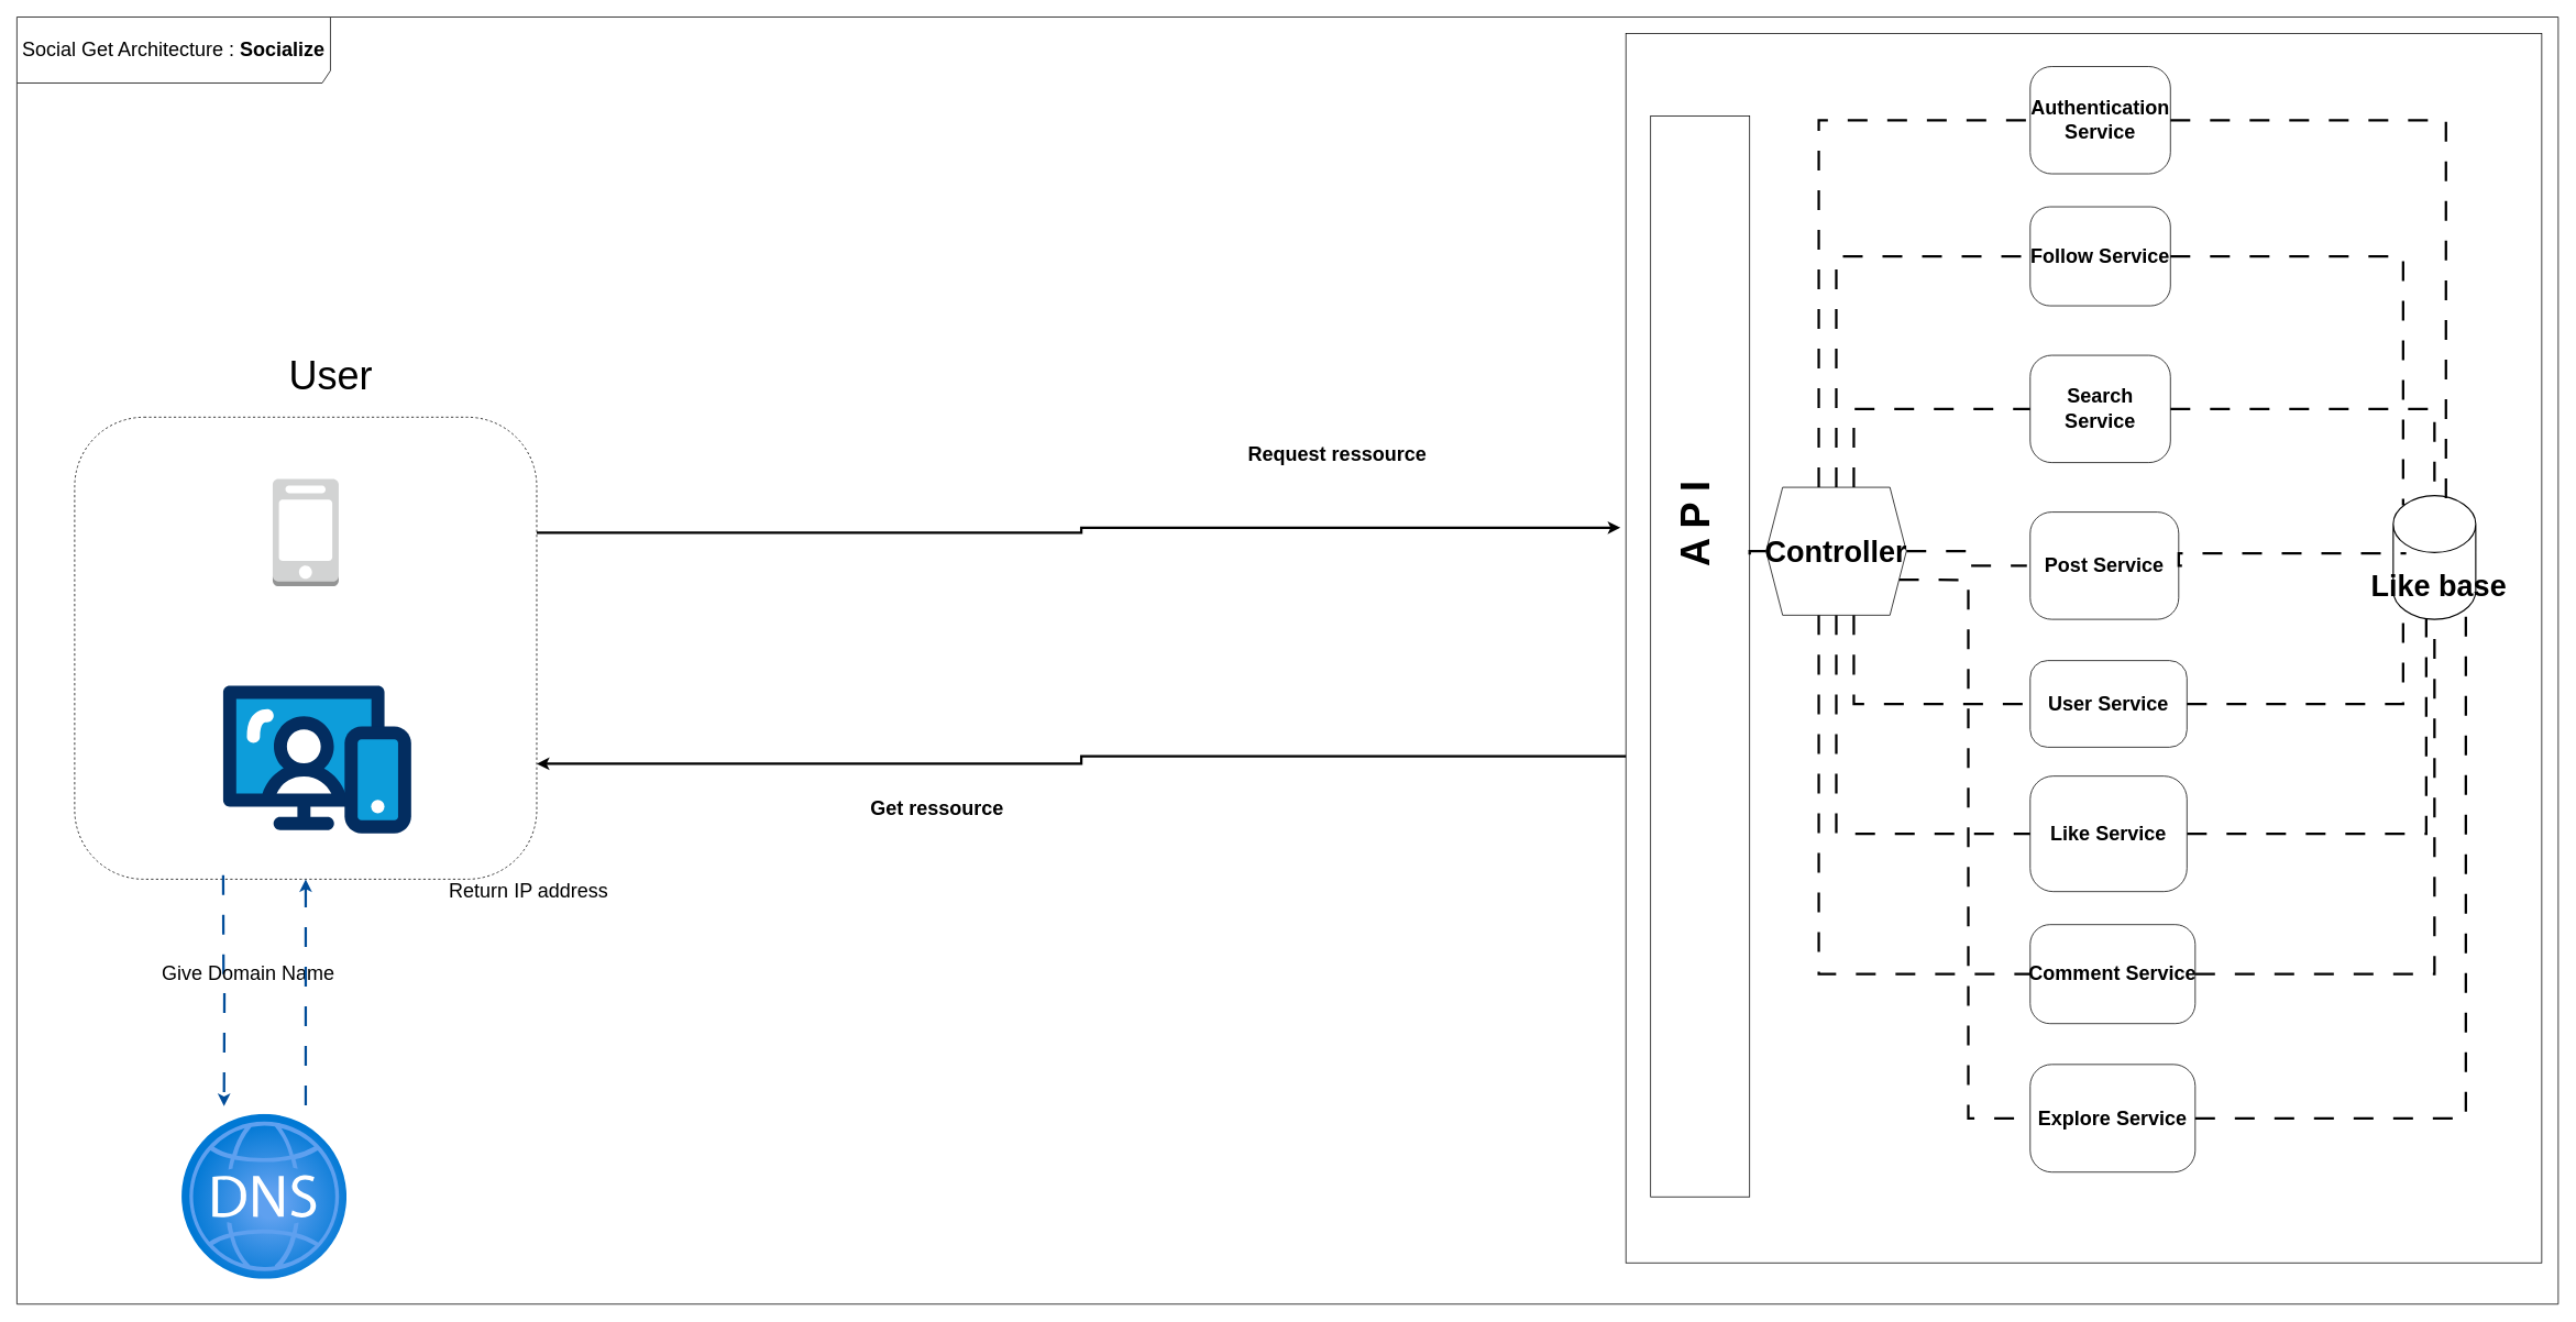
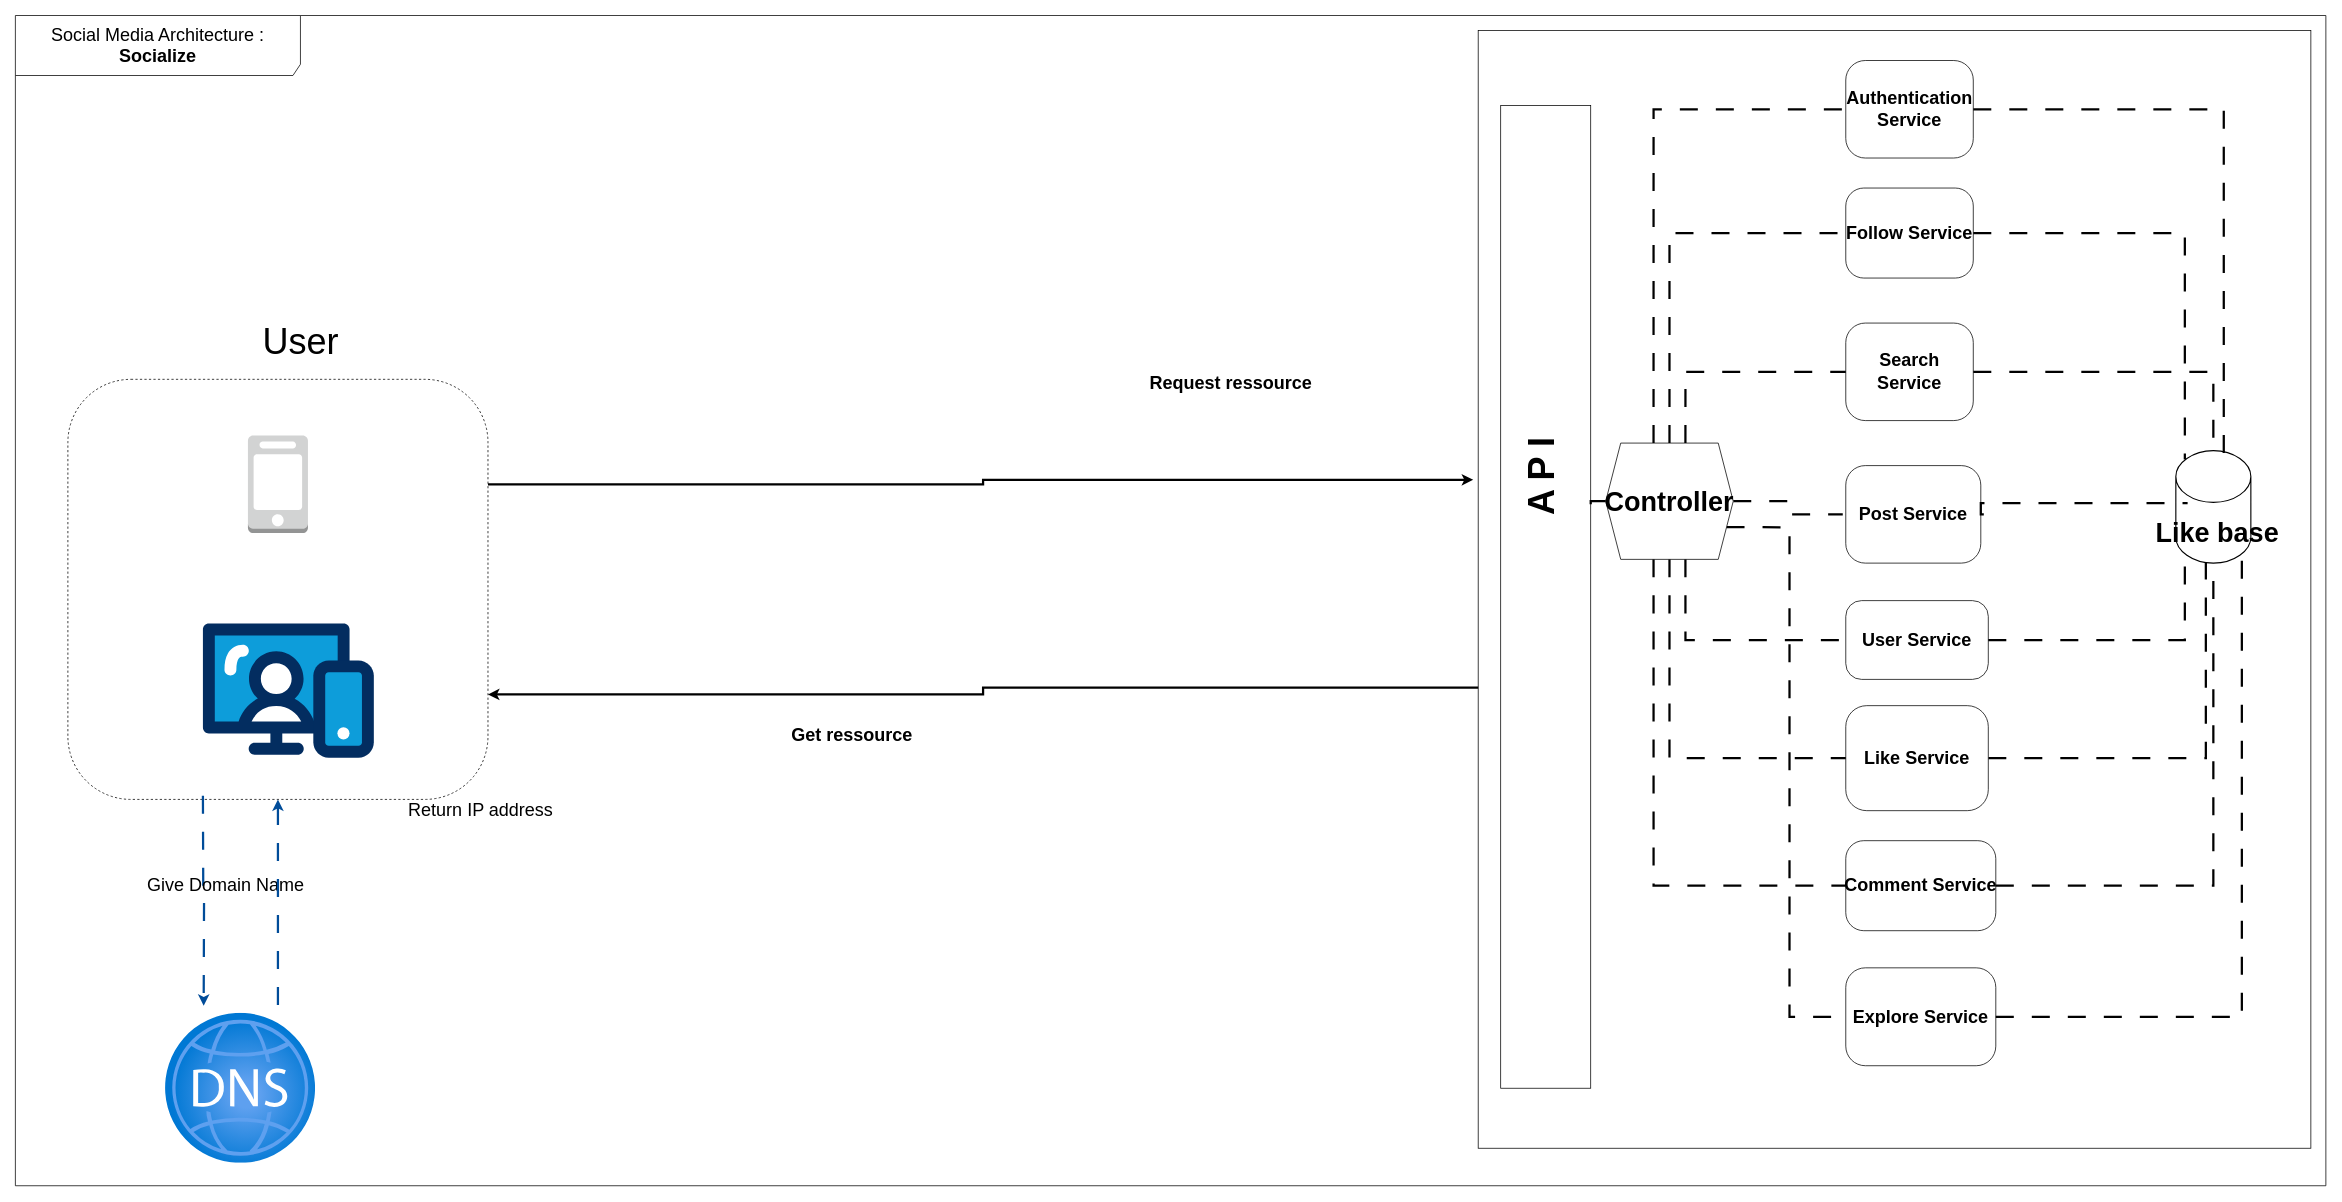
- <mxCell id="39" value="&lt;font style=&quot;font-size: 24px;&quot;&gt;Social Get Architecture : &lt;b&gt;Socialize&lt;/b&gt;&lt;/font&gt;" style="shape=umlFrame;whiteSpace=wrap;html=1;pointerEvents=0;recursiveResize=0;container=1;collapsible=0;width=380;height=80;" vertex="1" parent="1"><mxGeometry x="20" y="20" width="3080" height="1560" as="geometry" /></mxCell>
+ <mxCell id="39" value="&lt;font style=&quot;font-size: 24px;&quot;&gt;Social Media Architecture : &lt;b&gt;Socialize&lt;/b&gt;&lt;/font&gt;" style="shape=umlFrame;whiteSpace=wrap;html=1;pointerEvents=0;recursiveResize=0;container=1;collapsible=0;width=380;height=80;" vertex="1" parent="1"><mxGeometry x="20" y="20" width="3080" height="1560" as="geometry" /></mxCell>
- <mxCell id="43" value="&lt;b&gt;&lt;font style=&quot;font-size: 24px;&quot;&gt;Request ressource&lt;/font&gt;&lt;/b&gt;" style="text;html=1;align=center;verticalAlign=middle;resizable=0;points=[];autosize=1;strokeColor=none;fillColor=none;" vertex="1" parent="39"><mxGeometry x="1480" y="510" width="240" height="40" as="geometry" /></mxCell>
+ <mxCell id="43" value="&lt;b&gt;&lt;font style=&quot;font-size: 24px;&quot;&gt;Request ressource&lt;/font&gt;&lt;/b&gt;" style="text;html=1;align=center;verticalAlign=middle;resizable=0;points=[];autosize=1;strokeColor=none;fillColor=none;" vertex="1" parent="39"><mxGeometry x="1500" y="470" width="240" height="40" as="geometry" /></mxCell>
